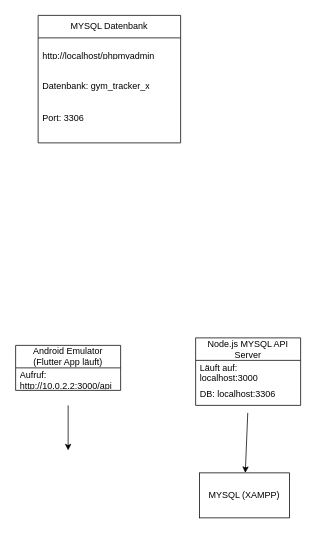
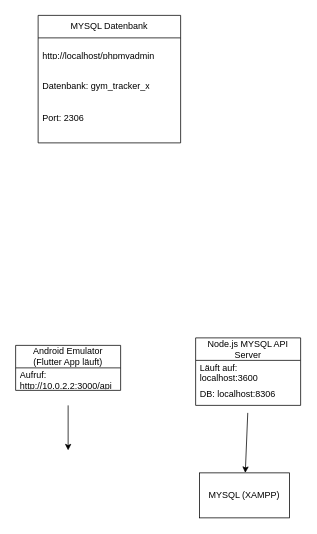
- <mxCell id="12" value="Datenbank:&amp;nbsp;gym_tracker_x&lt;div&gt;&lt;br&gt;&lt;/div&gt;&lt;div&gt;&lt;br&gt;&lt;/div&gt;&lt;div&gt;Port: 3306&lt;/div&gt;" style="text;strokeColor=none;fillColor=none;align=left;verticalAlign=middle;spacingLeft=4;spacingRight=4;overflow=hidden;points=[[0,0.5],[1,0.5]];portConstraint=eastwest;rotatable=0;whiteSpace=wrap;html=1;" vertex="1" parent="10"><mxGeometry y="60" width="190" height="110" as="geometry" /></mxCell>
+ <mxCell id="12" value="Datenbank:&amp;nbsp;gym_tracker_x&lt;div&gt;&lt;br&gt;&lt;/div&gt;&lt;div&gt;&lt;br&gt;&lt;/div&gt;&lt;div&gt;Port: 2306&lt;/div&gt;" style="text;strokeColor=none;fillColor=none;align=left;verticalAlign=middle;spacingLeft=4;spacingRight=4;overflow=hidden;points=[[0,0.5],[1,0.5]];portConstraint=eastwest;rotatable=0;whiteSpace=wrap;html=1;" vertex="1" parent="10"><mxGeometry y="60" width="190" height="110" as="geometry" /></mxCell>
- <mxCell id="6" value="Läuft auf: localhost:3000" style="text;strokeColor=none;fillColor=none;align=left;verticalAlign=middle;spacingLeft=4;spacingRight=4;overflow=hidden;points=[[0,0.5],[1,0.5]];portConstraint=eastwest;rotatable=0;whiteSpace=wrap;html=1;" vertex="1" parent="5"><mxGeometry y="30" width="140" height="30" as="geometry" /></mxCell>
+ <mxCell id="6" value="Läuft auf: localhost:3600" style="text;strokeColor=none;fillColor=none;align=left;verticalAlign=middle;spacingLeft=4;spacingRight=4;overflow=hidden;points=[[0,0.5],[1,0.5]];portConstraint=eastwest;rotatable=0;whiteSpace=wrap;html=1;" vertex="1" parent="5"><mxGeometry y="30" width="140" height="30" as="geometry" /></mxCell>
- <mxCell id="7" value="DB: localhost:3306" style="text;strokeColor=none;fillColor=none;align=left;verticalAlign=middle;spacingLeft=4;spacingRight=4;overflow=hidden;points=[[0,0.5],[1,0.5]];portConstraint=eastwest;rotatable=0;whiteSpace=wrap;html=1;" vertex="1" parent="5"><mxGeometry y="60" width="140" height="30" as="geometry" /></mxCell>
+ <mxCell id="7" value="DB: localhost:8306" style="text;strokeColor=none;fillColor=none;align=left;verticalAlign=middle;spacingLeft=4;spacingRight=4;overflow=hidden;points=[[0,0.5],[1,0.5]];portConstraint=eastwest;rotatable=0;whiteSpace=wrap;html=1;" vertex="1" parent="5"><mxGeometry y="60" width="140" height="30" as="geometry" /></mxCell>
